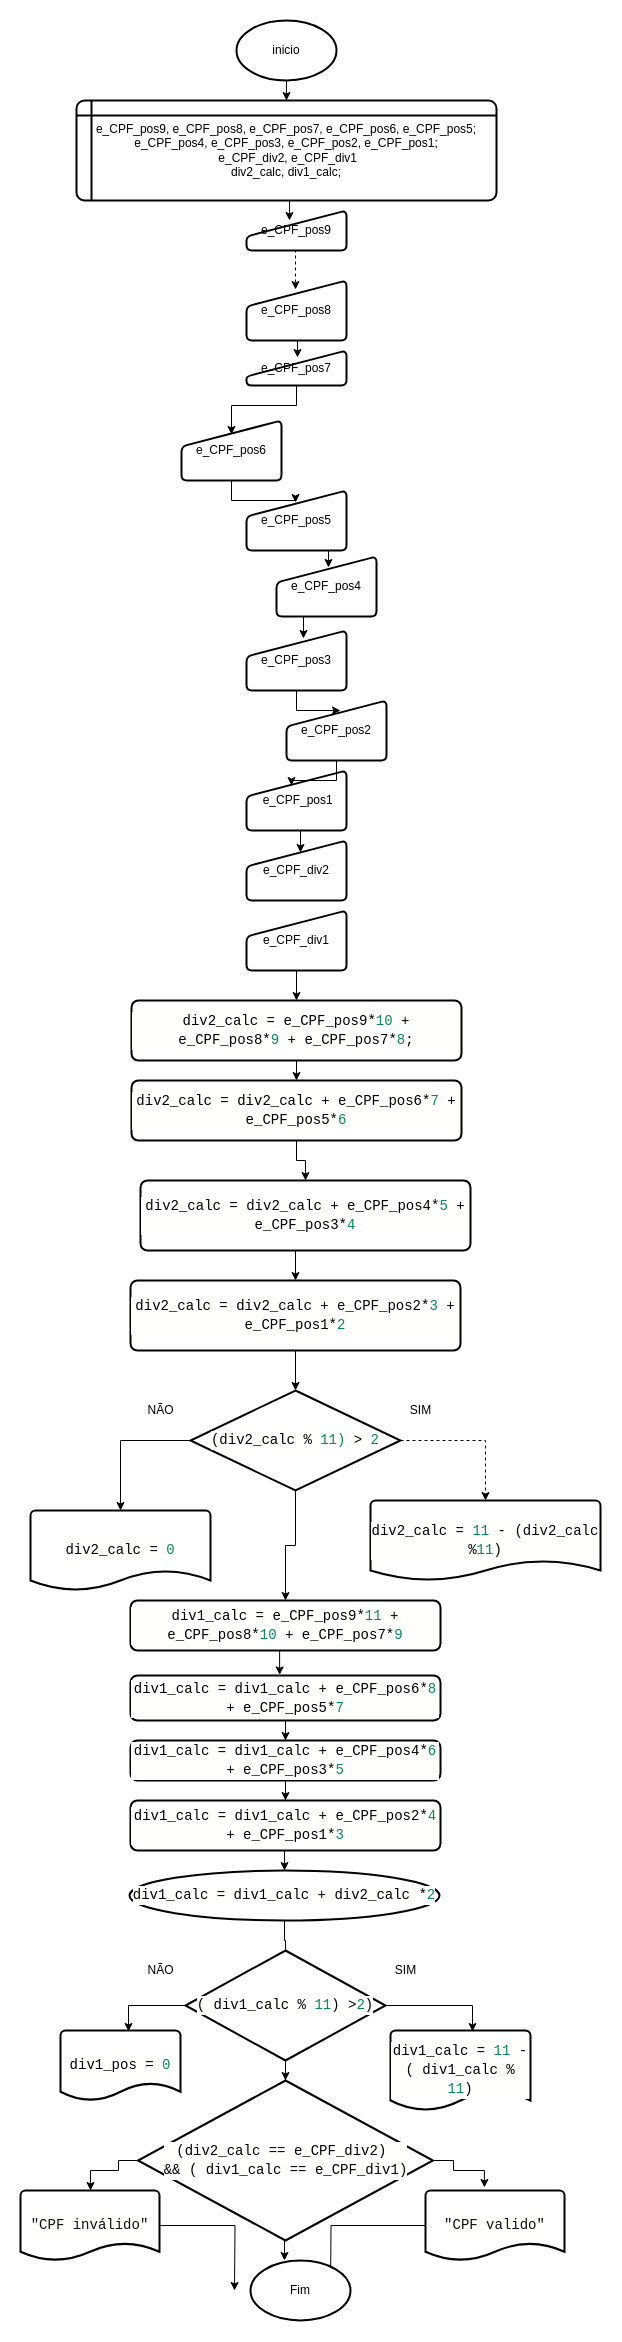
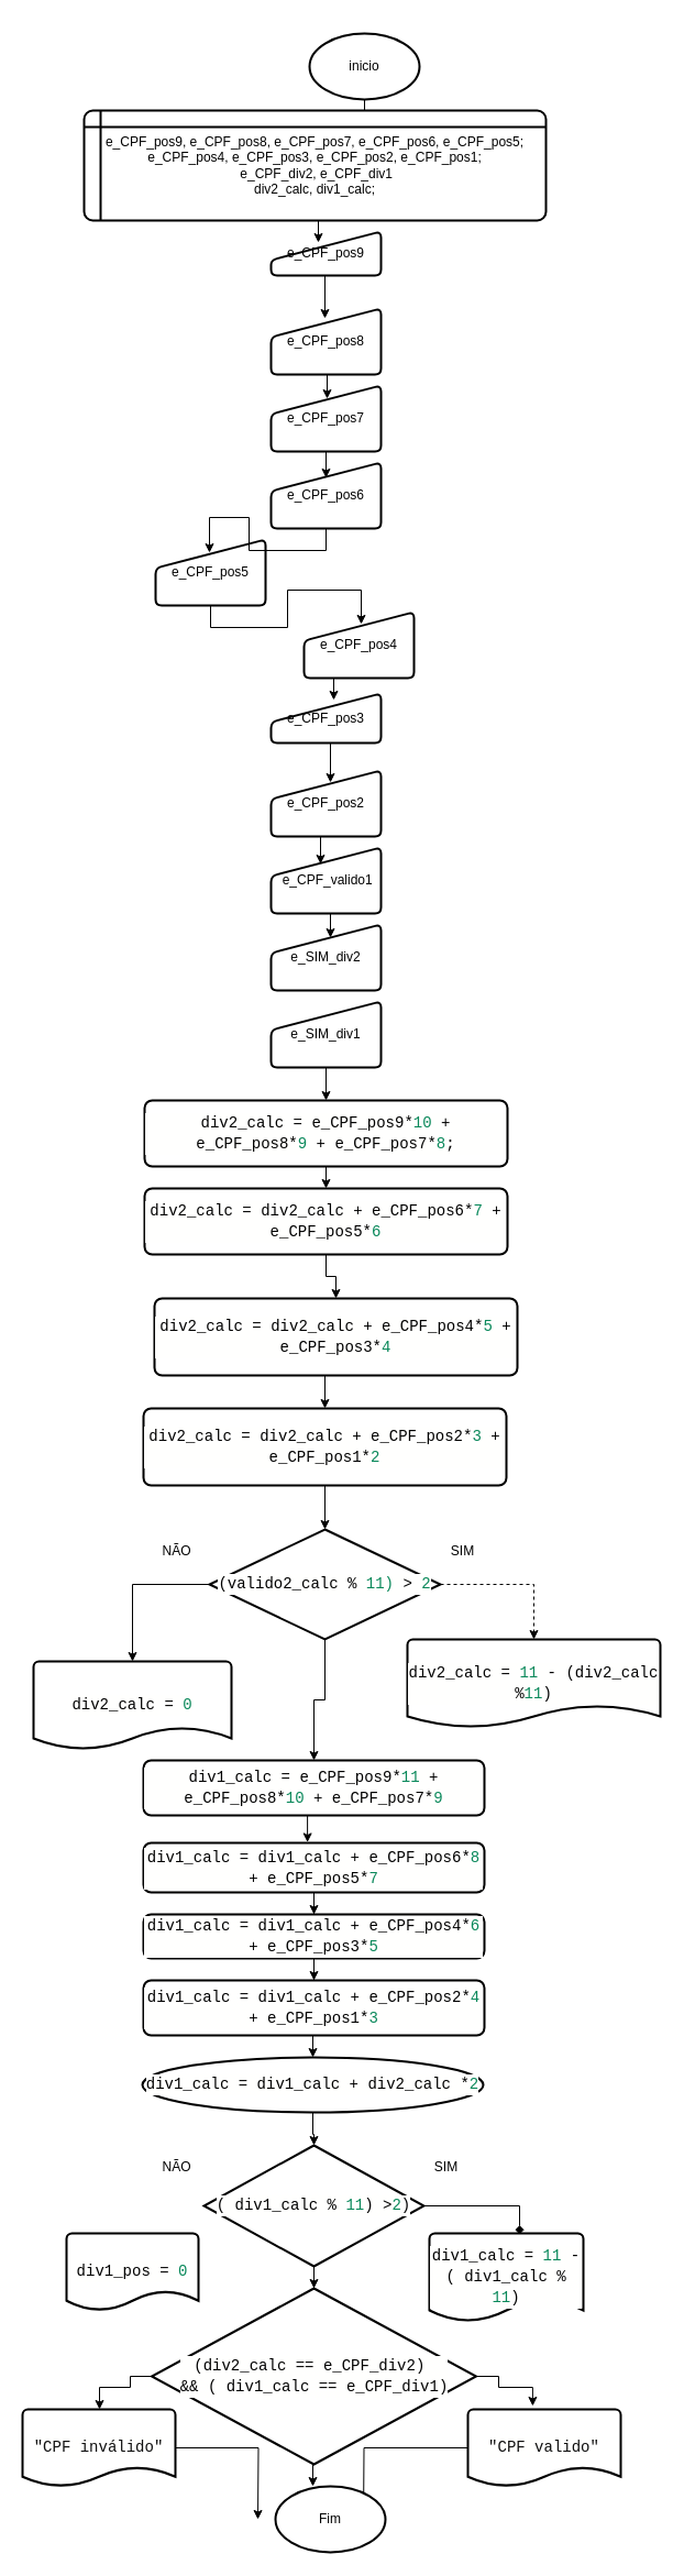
- <mxCell id="3" value="&lt;font style=&quot;vertical-align: inherit&quot;&gt;&lt;font style=&quot;vertical-align: inherit&quot;&gt;inicio&lt;/font&gt;&lt;/font&gt;" style="strokeWidth=2;html=1;shape=mxgraph.flowchart.start_1;whiteSpace=wrap;" parent="1" vertex="1"><mxGeometry x="236" y="20" width="100" height="60" as="geometry" /></mxCell>
+ <mxCell id="3" value="&lt;font style=&quot;vertical-align: inherit&quot;&gt;&lt;font style=&quot;vertical-align: inherit&quot;&gt;inicio&lt;/font&gt;&lt;/font&gt;" style="strokeWidth=2;html=1;shape=mxgraph.flowchart.start_1;whiteSpace=wrap;" parent="1" vertex="1"><mxGeometry x="281" y="30" width="100" height="60" as="geometry" /></mxCell>
- <mxCell id="6" style="edgeStyle=orthogonalEdgeStyle;rounded=0;orthogonalLoop=1;jettySize=auto;html=1;exitX=0.5;exitY=1;exitDx=0;exitDy=0;entryX=0.49;entryY=0.15;entryDx=0;entryDy=0;entryPerimeter=0;dashed=1;" parent="1" source="7" target="9" edge="1"><mxGeometry relative="1" as="geometry" /></mxCell>
+ <mxCell id="6" style="edgeStyle=orthogonalEdgeStyle;rounded=0;orthogonalLoop=1;jettySize=auto;html=1;exitX=0.5;exitY=1;exitDx=0;exitDy=0;entryX=0.49;entryY=0.15;entryDx=0;entryDy=0;entryPerimeter=0;" parent="1" source="7" target="9" edge="1"><mxGeometry relative="1" as="geometry" /></mxCell>
- <mxCell id="26" value="&lt;span&gt;e_CPF_pos7&lt;/span&gt;" style="html=1;strokeWidth=2;shape=manualInput;whiteSpace=wrap;rounded=1;size=26;arcSize=11;" parent="1" vertex="1"><mxGeometry x="246" y="350" width="100" height="35" as="geometry" /></mxCell>
+ <mxCell id="26" value="&lt;span&gt;e_CPF_pos7&lt;/span&gt;" style="html=1;strokeWidth=2;shape=manualInput;whiteSpace=wrap;rounded=1;size=26;arcSize=11;" parent="1" vertex="1"><mxGeometry x="246" y="350" width="100" height="60" as="geometry" /></mxCell>
- <mxCell id="13" value="&lt;span&gt;e_CPF_pos6&lt;/span&gt;" style="html=1;strokeWidth=2;shape=manualInput;whiteSpace=wrap;rounded=1;size=26;arcSize=11;" parent="1" vertex="1"><mxGeometry x="181" y="420" width="100" height="60" as="geometry" /></mxCell>
+ <mxCell id="13" value="&lt;span&gt;e_CPF_pos6&lt;/span&gt;" style="html=1;strokeWidth=2;shape=manualInput;whiteSpace=wrap;rounded=1;size=26;arcSize=11;" parent="1" vertex="1"><mxGeometry x="246" y="420" width="100" height="60" as="geometry" /></mxCell>
- <mxCell id="11" value="&lt;span&gt;e_CPF_pos5&lt;/span&gt;" style="html=1;strokeWidth=2;shape=manualInput;whiteSpace=wrap;rounded=1;size=26;arcSize=11;" parent="1" vertex="1"><mxGeometry x="246" y="490" width="100" height="60" as="geometry" /></mxCell>
+ <mxCell id="11" value="&lt;span&gt;e_CPF_pos5&lt;/span&gt;" style="html=1;strokeWidth=2;shape=manualInput;whiteSpace=wrap;rounded=1;size=26;arcSize=11;" parent="1" vertex="1"><mxGeometry x="141" y="490" width="100" height="60" as="geometry" /></mxCell>
- <mxCell id="18" value="&lt;span&gt;e_CPF_pos3&lt;/span&gt;" style="html=1;strokeWidth=2;shape=manualInput;whiteSpace=wrap;rounded=1;size=26;arcSize=11;" parent="1" vertex="1"><mxGeometry x="246" y="630" width="100" height="60" as="geometry" /></mxCell>
+ <mxCell id="18" value="&lt;span&gt;e_CPF_pos3&lt;/span&gt;" style="html=1;strokeWidth=2;shape=manualInput;whiteSpace=wrap;rounded=1;size=26;arcSize=11;" parent="1" vertex="1"><mxGeometry x="246" y="630" width="100" height="45" as="geometry" /></mxCell>
- <mxCell id="22" value="&lt;span&gt;e_CPF_pos2&lt;/span&gt;" style="html=1;strokeWidth=2;shape=manualInput;whiteSpace=wrap;rounded=1;size=26;arcSize=11;" parent="1" vertex="1"><mxGeometry x="286" y="700" width="100" height="60" as="geometry" /></mxCell>
+ <mxCell id="22" value="&lt;span&gt;e_CPF_pos2&lt;/span&gt;" style="html=1;strokeWidth=2;shape=manualInput;whiteSpace=wrap;rounded=1;size=26;arcSize=11;" parent="1" vertex="1"><mxGeometry x="246" y="700" width="100" height="60" as="geometry" /></mxCell>
- <mxCell id="20" value="&lt;span&gt;&amp;nbsp;e_CPF_pos1&lt;/span&gt;" style="html=1;strokeWidth=2;shape=manualInput;whiteSpace=wrap;rounded=1;size=26;arcSize=11;" parent="1" vertex="1"><mxGeometry x="246" y="770" width="100" height="60" as="geometry" /></mxCell>
+ <mxCell id="20" value="&lt;span&gt;&amp;nbsp;e_CPF_valido1&lt;/span&gt;" style="html=1;strokeWidth=2;shape=manualInput;whiteSpace=wrap;rounded=1;size=26;arcSize=11;" parent="1" vertex="1"><mxGeometry x="246" y="770" width="100" height="60" as="geometry" /></mxCell>
- <mxCell id="16" value="&lt;span&gt;e_CPF_div2&lt;/span&gt;" style="html=1;strokeWidth=2;shape=manualInput;whiteSpace=wrap;rounded=1;size=26;arcSize=11;" parent="1" vertex="1"><mxGeometry x="246" y="840" width="100" height="60" as="geometry" /></mxCell>
+ <mxCell id="16" value="&lt;span&gt;e_SIM_div2&lt;/span&gt;" style="html=1;strokeWidth=2;shape=manualInput;whiteSpace=wrap;rounded=1;size=26;arcSize=11;" parent="1" vertex="1"><mxGeometry x="246" y="840" width="100" height="60" as="geometry" /></mxCell>
- <mxCell id="24" value="&lt;span&gt;e_CPF_div1&lt;/span&gt;" style="html=1;strokeWidth=2;shape=manualInput;whiteSpace=wrap;rounded=1;size=26;arcSize=11;" parent="1" vertex="1"><mxGeometry x="246" y="910" width="100" height="60" as="geometry" /></mxCell>
+ <mxCell id="24" value="&lt;span&gt;e_SIM_div1&lt;/span&gt;" style="html=1;strokeWidth=2;shape=manualInput;whiteSpace=wrap;rounded=1;size=26;arcSize=11;" parent="1" vertex="1"><mxGeometry x="246" y="910" width="100" height="60" as="geometry" /></mxCell>
- <mxCell id="38" value="&lt;div style=&quot;background-color: rgb(255 , 255 , 254) ; font-family: &amp;#34;consolas&amp;#34; , &amp;#34;courier new&amp;#34; , monospace ; font-size: 14px ; line-height: 19px&quot;&gt;(div2_calc % &lt;span style=&quot;color: #09885a&quot;&gt;11)&amp;nbsp;&lt;/span&gt;&amp;gt;&amp;nbsp;&lt;span style=&quot;color: #09885a&quot;&gt;2&lt;/span&gt;&lt;/div&gt;" style="strokeWidth=2;html=1;shape=mxgraph.flowchart.decision;whiteSpace=wrap;fillColor=#ffffff;" vertex="1" parent="1"><mxGeometry x="190" y="1390" width="210" height="100" as="geometry" /></mxCell>
+ <mxCell id="38" value="&lt;div style=&quot;background-color: rgb(255 , 255 , 254) ; font-family: &amp;#34;consolas&amp;#34; , &amp;#34;courier new&amp;#34; , monospace ; font-size: 14px ; line-height: 19px&quot;&gt;(valido2_calc % &lt;span style=&quot;color: #09885a&quot;&gt;11)&amp;nbsp;&lt;/span&gt;&amp;gt;&amp;nbsp;&lt;span style=&quot;color: #09885a&quot;&gt;2&lt;/span&gt;&lt;/div&gt;" style="strokeWidth=2;html=1;shape=mxgraph.flowchart.decision;whiteSpace=wrap;fillColor=#ffffff;" vertex="1" parent="1"><mxGeometry x="190" y="1390" width="210" height="100" as="geometry" /></mxCell>
- <mxCell id="41" value="&lt;div style=&quot;background-color: rgb(255 , 255 , 254) ; font-family: &amp;#34;consolas&amp;#34; , &amp;#34;courier new&amp;#34; , monospace ; font-size: 14px ; line-height: 19px&quot;&gt;div2_calc = &lt;span style=&quot;color: #09885a&quot;&gt;11&lt;/span&gt; - (div2_calc %&lt;span style=&quot;color: #09885a&quot;&gt;11&lt;/span&gt;)&lt;/div&gt;" style="strokeWidth=2;html=1;shape=mxgraph.flowchart.document2;whiteSpace=wrap;size=0.25;fillColor=#ffffff;" vertex="1" parent="1"><mxGeometry x="370" y="1500" width="230" height="80" as="geometry" /></mxCell>
+ <mxCell id="41" value="&lt;div style=&quot;background-color: rgb(255 , 255 , 254) ; font-family: &amp;#34;consolas&amp;#34; , &amp;#34;courier new&amp;#34; , monospace ; font-size: 14px ; line-height: 19px&quot;&gt;div2_calc = &lt;span style=&quot;color: #09885a&quot;&gt;11&lt;/span&gt; - (div2_calc %&lt;span style=&quot;color: #09885a&quot;&gt;11&lt;/span&gt;)&lt;/div&gt;" style="strokeWidth=2;html=1;shape=mxgraph.flowchart.document2;whiteSpace=wrap;size=0.25;fillColor=#ffffff;" vertex="1" parent="1"><mxGeometry x="370" y="1490" width="230" height="80" as="geometry" /></mxCell>
- <mxCell id="43" value="" style="edgeStyle=orthogonalEdgeStyle;rounded=0;orthogonalLoop=1;jettySize=auto;html=1;endArrow=none;" edge="1" parent="1" source="44" target="57"><mxGeometry relative="1" as="geometry" /></mxCell>
+ <mxCell id="43" value="" style="edgeStyle=orthogonalEdgeStyle;rounded=0;orthogonalLoop=1;jettySize=auto;html=1;" edge="1" parent="1" source="44" target="57"><mxGeometry relative="1" as="geometry" /></mxCell>
- <mxCell id="55" style="edgeStyle=orthogonalEdgeStyle;rounded=0;orthogonalLoop=1;jettySize=auto;html=1;entryX=0.567;entryY=0.014;entryDx=0;entryDy=0;entryPerimeter=0;" edge="1" parent="1" source="57" target="61"><mxGeometry relative="1" as="geometry" /></mxCell>
- <mxCell id="54" style="edgeStyle=orthogonalEdgeStyle;rounded=0;orthogonalLoop=1;jettySize=auto;html=1;entryX=0.586;entryY=0.013;entryDx=0;entryDy=0;entryPerimeter=0;" edge="1" parent="1" source="57" target="59"><mxGeometry relative="1" as="geometry" /></mxCell>
+ <mxCell id="54" style="edgeStyle=orthogonalEdgeStyle;rounded=0;orthogonalLoop=1;jettySize=auto;html=1;entryX=0.586;entryY=0.013;entryDx=0;entryDy=0;entryPerimeter=0;endArrow=diamond;" edge="1" parent="1" source="57" target="59"><mxGeometry relative="1" as="geometry" /></mxCell>
